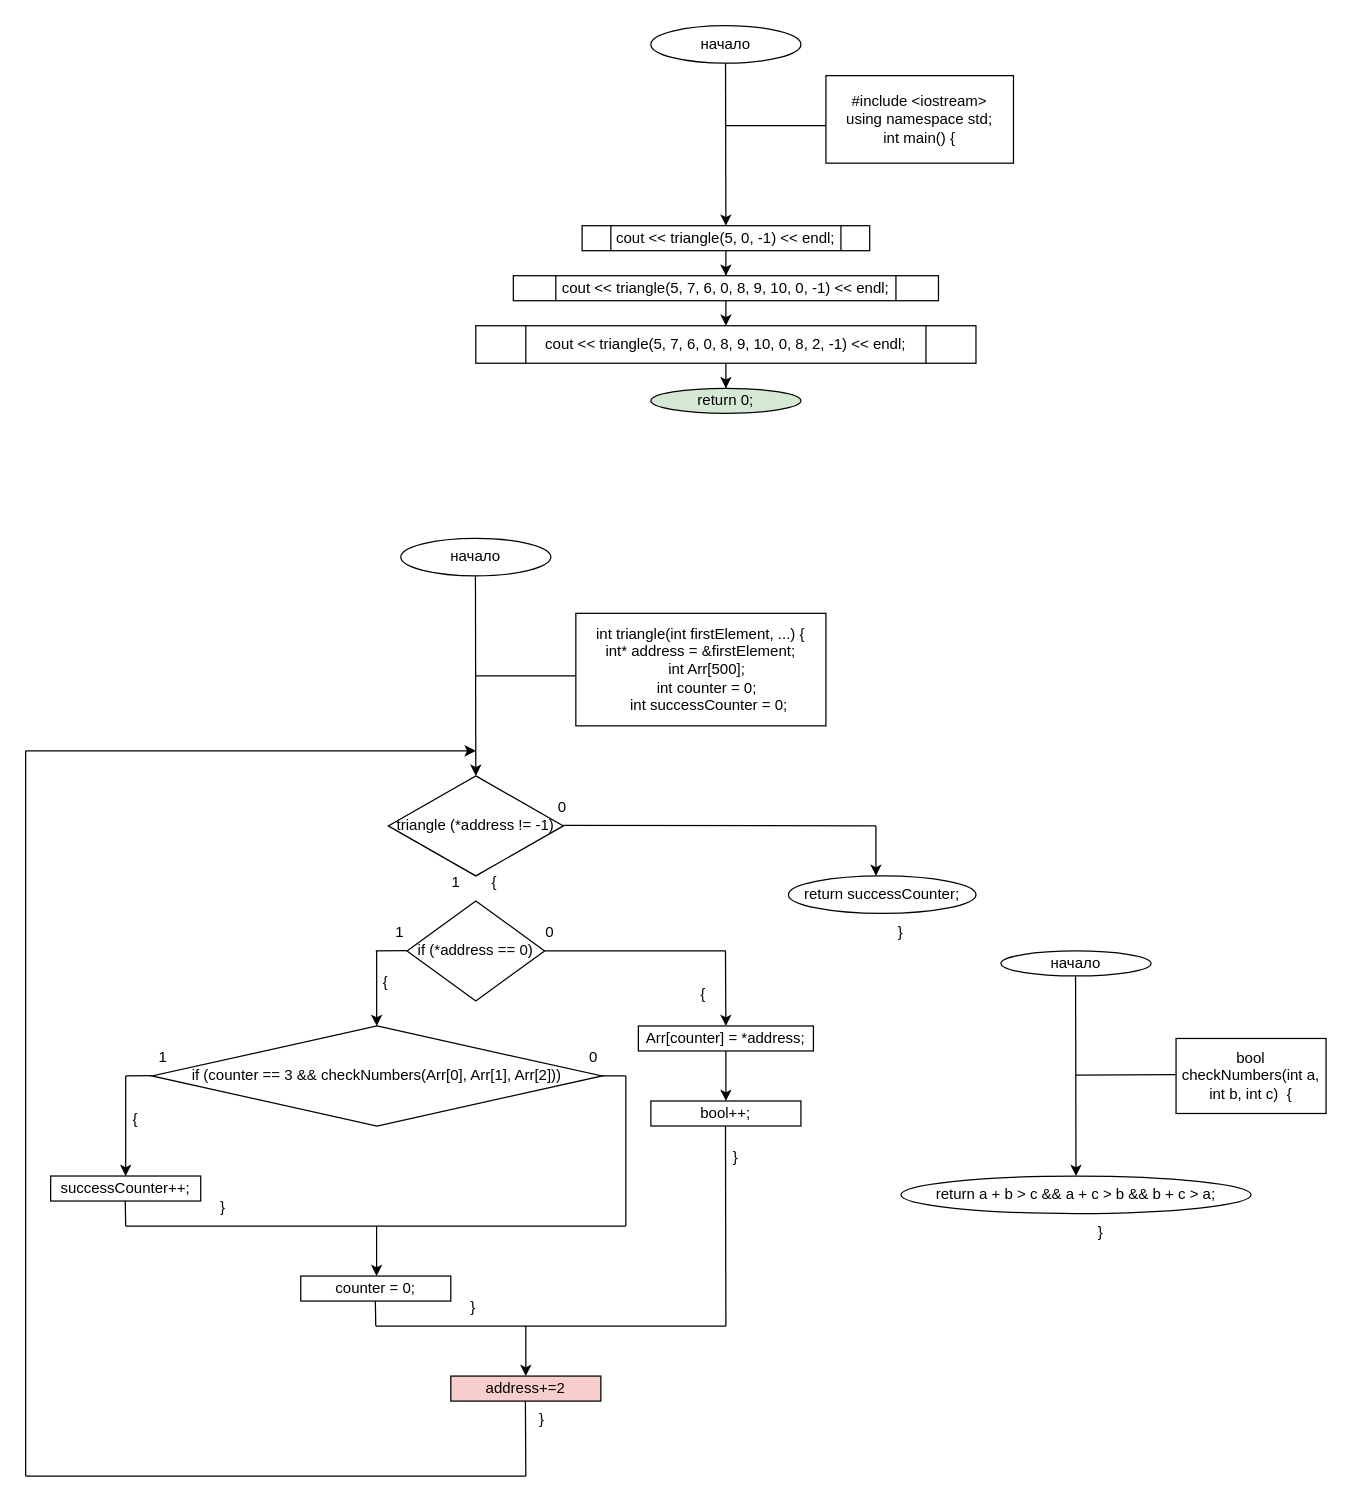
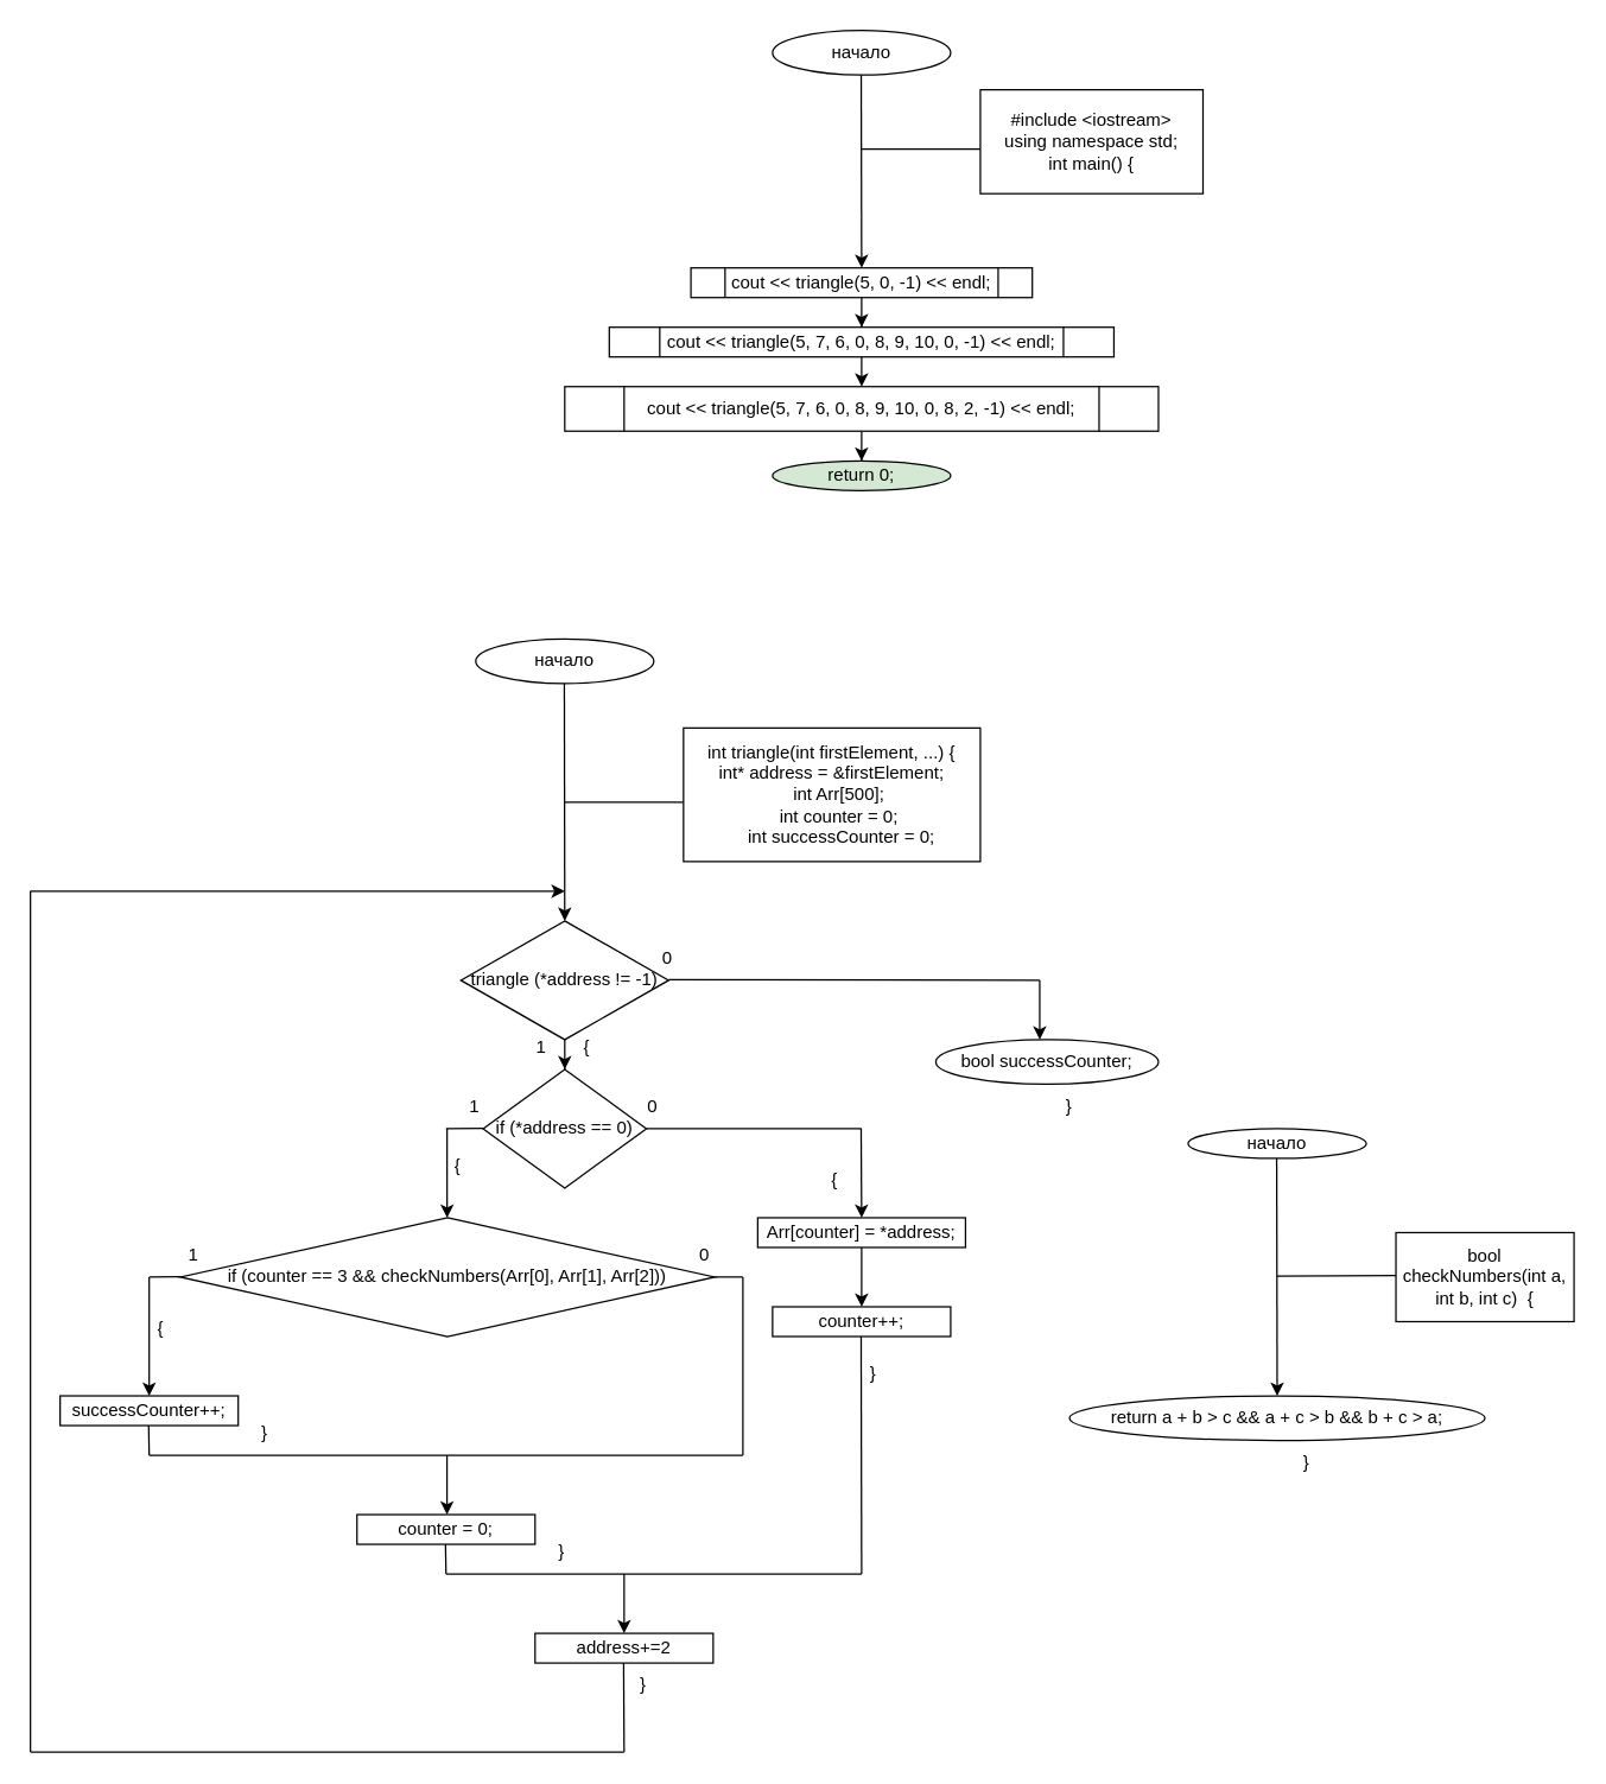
+ <mxCell id="17" style="edgeStyle=orthogonalEdgeStyle;rounded=0;orthogonalLoop=1;jettySize=auto;html=1;entryX=0.5;entryY=0;entryDx=0;entryDy=0;" parent="1" source="18" target="19" edge="1"><mxGeometry relative="1" as="geometry" /></mxCell>
- <mxCell id="61" value="return successCounter;" style="ellipse;whiteSpace=wrap;html=1;" parent="1" vertex="1"><mxGeometry x="630" y="700" width="150" height="30" as="geometry" /></mxCell>
+ <mxCell id="61" value="bool successCounter;" style="ellipse;whiteSpace=wrap;html=1;" parent="1" vertex="1"><mxGeometry x="630" y="700" width="150" height="30" as="geometry" /></mxCell>
- <mxCell id="42" value="bool++;" style="rounded=0;whiteSpace=wrap;html=1;" parent="1" vertex="1"><mxGeometry x="520" y="880" width="120" height="20" as="geometry" /></mxCell>
+ <mxCell id="42" value="counter++;" style="rounded=0;whiteSpace=wrap;html=1;" parent="1" vertex="1"><mxGeometry x="520" y="880" width="120" height="20" as="geometry" /></mxCell>
- <mxCell id="48" value="address+=2" style="rounded=0;whiteSpace=wrap;html=1;fillColor=#f8cecc;" parent="1" vertex="1"><mxGeometry x="360" y="1100" width="120" height="20" as="geometry" /></mxCell>
+ <mxCell id="48" value="address+=2" style="rounded=0;whiteSpace=wrap;html=1;" parent="1" vertex="1"><mxGeometry x="360" y="1100" width="120" height="20" as="geometry" /></mxCell>
